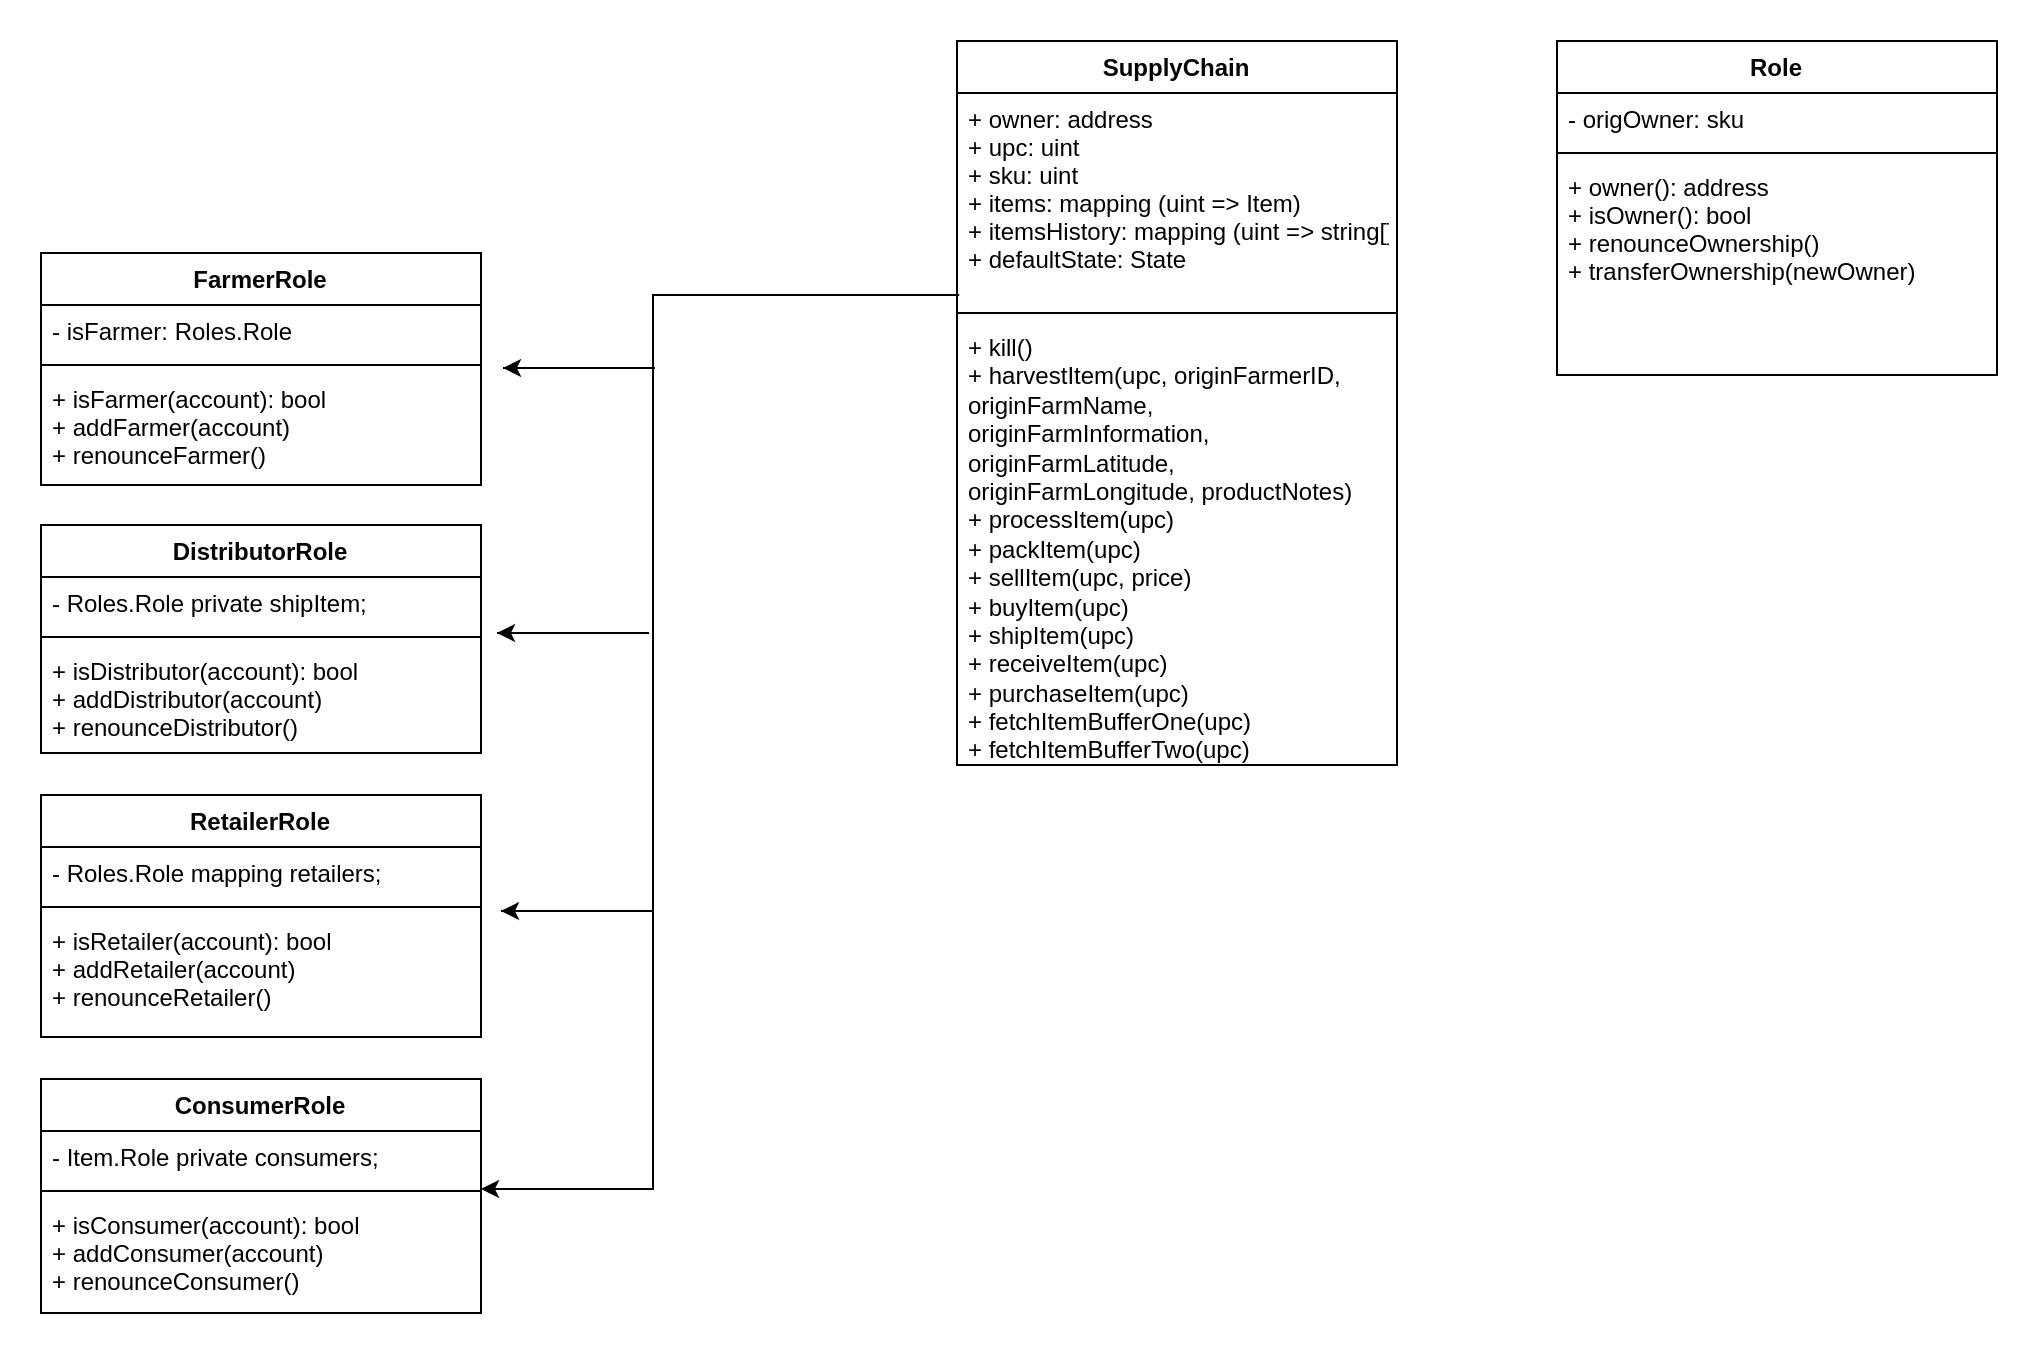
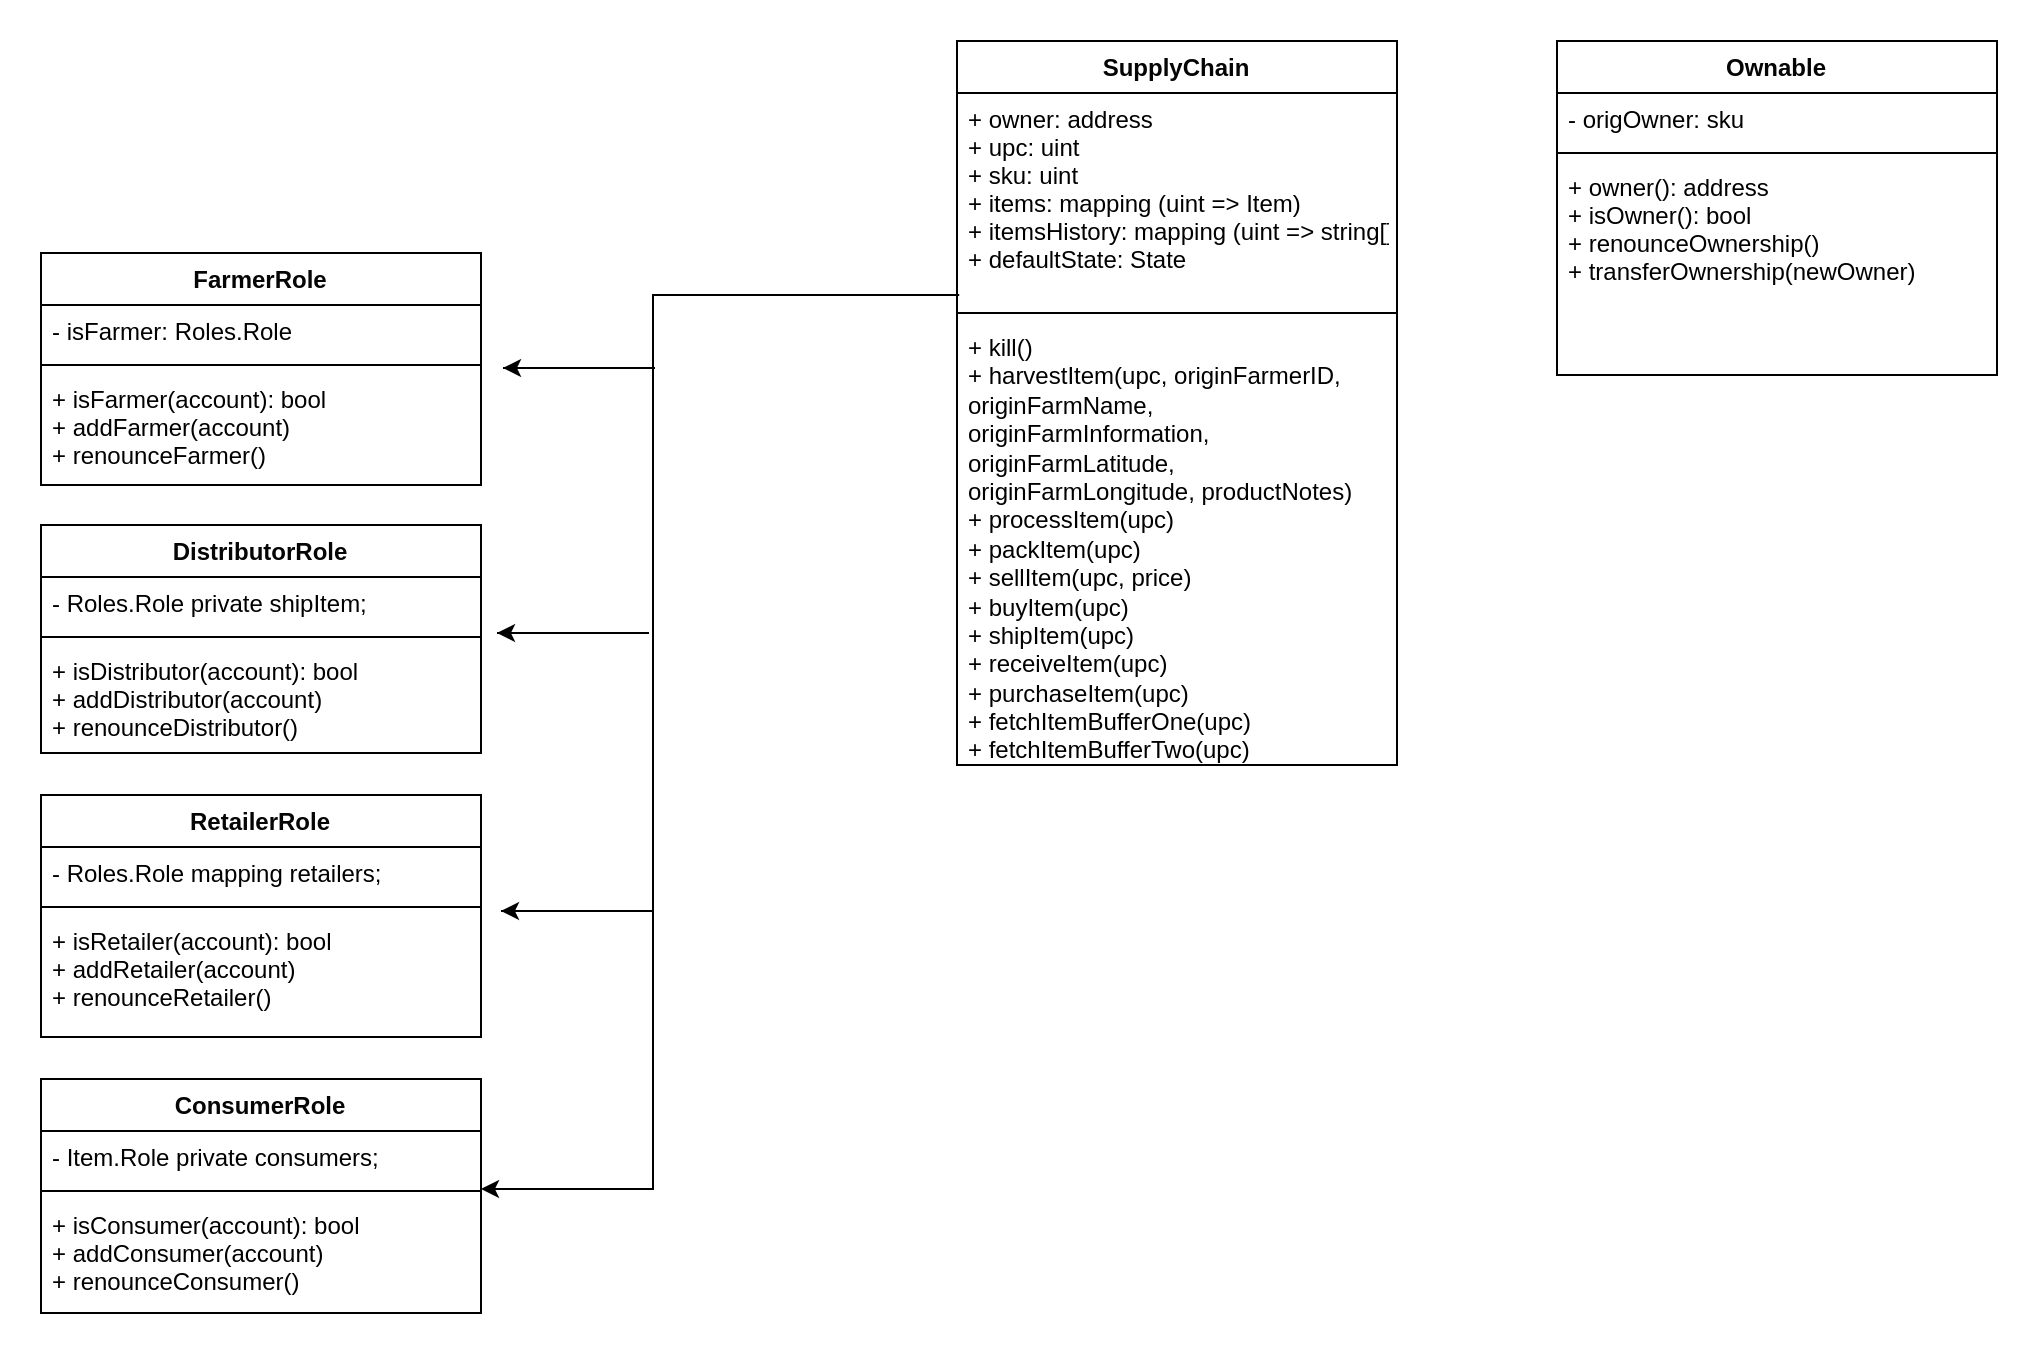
- <mxCell id="2" value="Role" style="swimlane;fontStyle=1;align=center;verticalAlign=top;childLayout=stackLayout;horizontal=1;startSize=26;horizontalStack=0;resizeParent=1;resizeParentMax=0;resizeLast=0;collapsible=1;marginBottom=0;fillColor=#ffffff;fontColor=#050505;" parent="1" vertex="1"><mxGeometry x="778" y="20" width="220" height="167" as="geometry" /></mxCell>
+ <mxCell id="2" value="Ownable" style="swimlane;fontStyle=1;align=center;verticalAlign=top;childLayout=stackLayout;horizontal=1;startSize=26;horizontalStack=0;resizeParent=1;resizeParentMax=0;resizeLast=0;collapsible=1;marginBottom=0;fillColor=#ffffff;fontColor=#050505;" parent="1" vertex="1"><mxGeometry x="778" y="20" width="220" height="167" as="geometry" /></mxCell>
